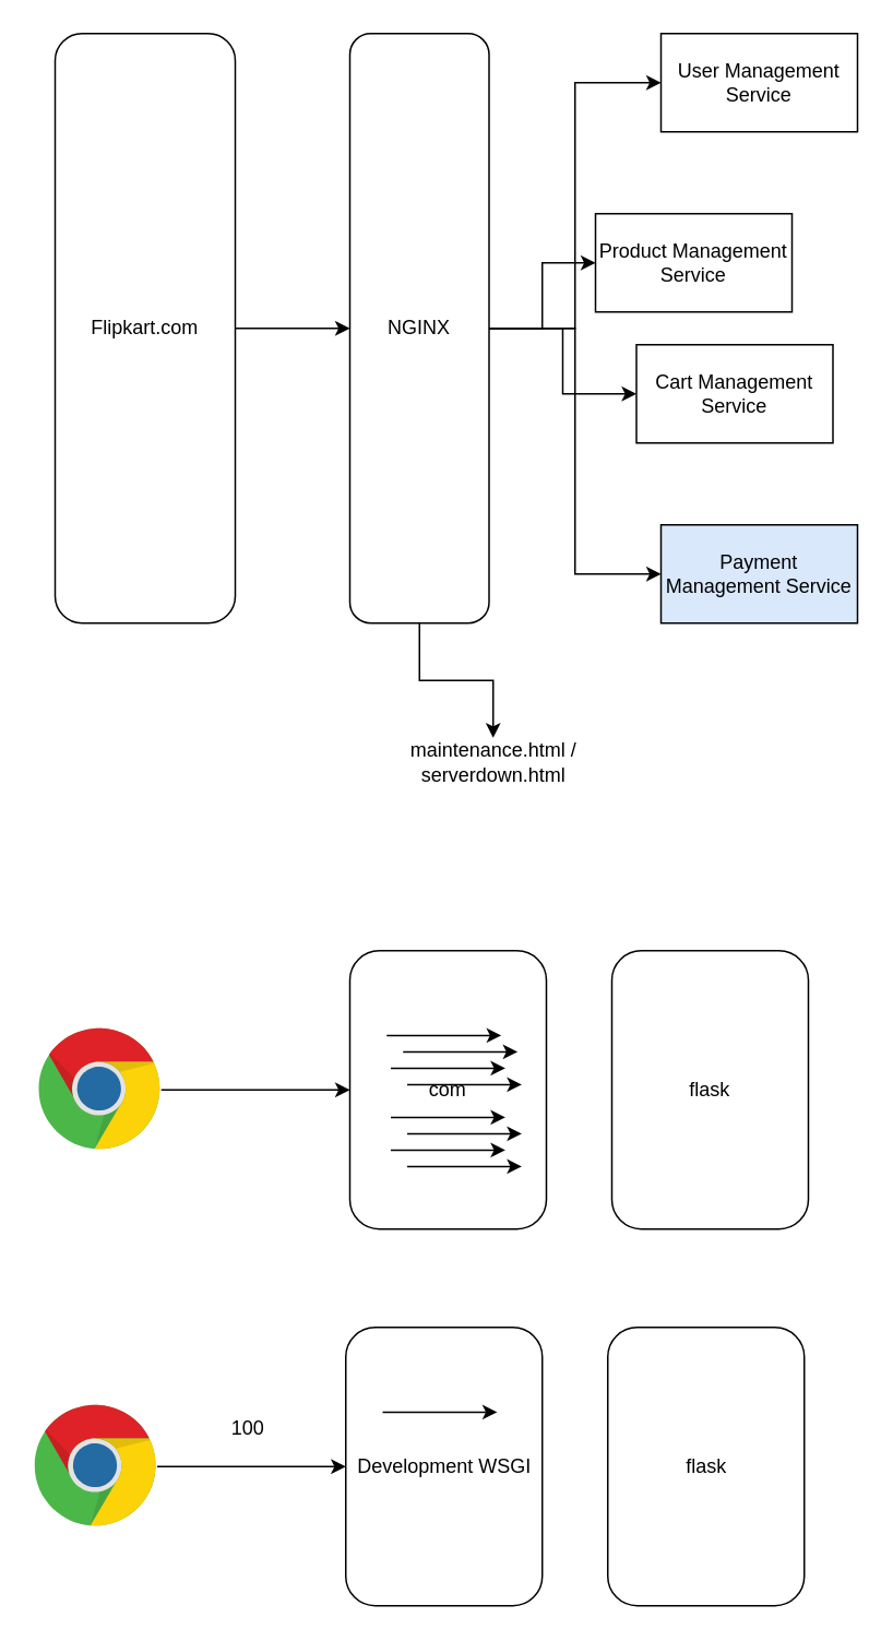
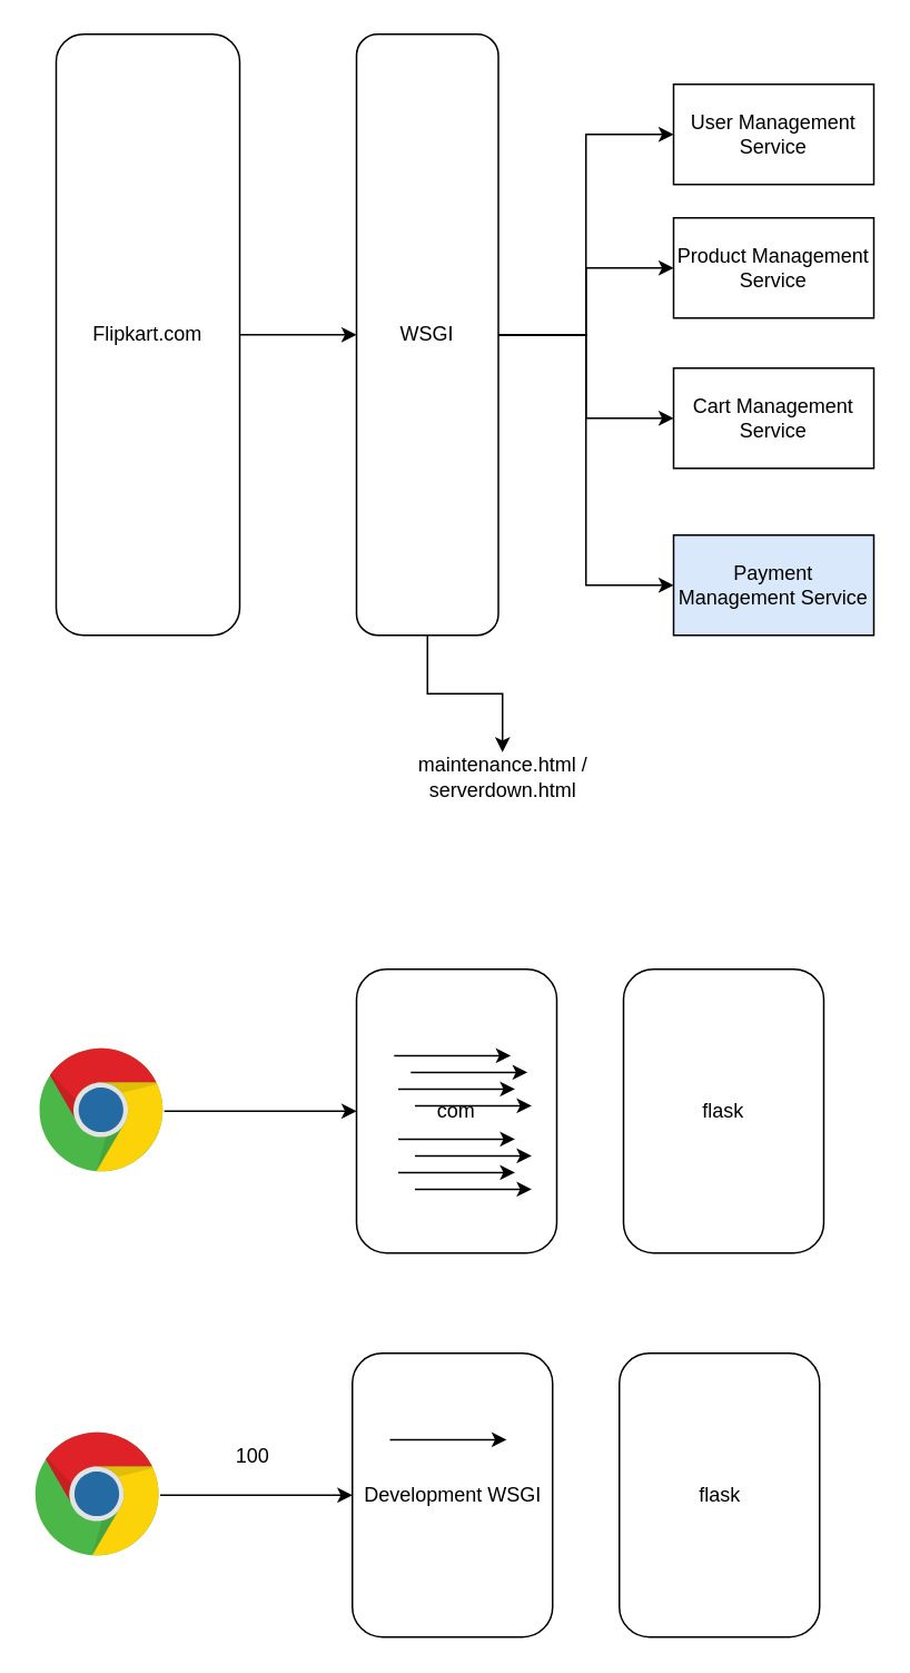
- <mxCell id="2" value="User Management Service" style="rounded=0;whiteSpace=wrap;html=1;" vertex="1" parent="1"><mxGeometry x="403" y="20" width="120" height="60" as="geometry" /></mxCell>
+ <mxCell id="2" value="User Management Service" style="rounded=0;whiteSpace=wrap;html=1;" vertex="1" parent="1"><mxGeometry x="403" y="50" width="120" height="60" as="geometry" /></mxCell>
- <mxCell id="3" value="Product Management Service" style="rounded=0;whiteSpace=wrap;html=1;" vertex="1" parent="1"><mxGeometry x="363" y="130" width="120" height="60" as="geometry" /></mxCell>
+ <mxCell id="3" value="Product Management Service" style="rounded=0;whiteSpace=wrap;html=1;" vertex="1" parent="1"><mxGeometry x="403" y="130" width="120" height="60" as="geometry" /></mxCell>
- <mxCell id="13" value="NGINX" style="rounded=1;whiteSpace=wrap;html=1;" vertex="1" parent="1"><mxGeometry x="213" y="20" width="85" height="360" as="geometry" /></mxCell>
+ <mxCell id="13" value="WSGI" style="rounded=1;whiteSpace=wrap;html=1;" vertex="1" parent="1"><mxGeometry x="213" y="20" width="85" height="360" as="geometry" /></mxCell>
- <mxCell id="4" value="Cart Management Service" style="rounded=0;whiteSpace=wrap;html=1;" vertex="1" parent="1"><mxGeometry x="388" y="210" width="120" height="60" as="geometry" /></mxCell>
+ <mxCell id="4" value="Cart Management Service" style="rounded=0;whiteSpace=wrap;html=1;" vertex="1" parent="1"><mxGeometry x="403" y="220" width="120" height="60" as="geometry" /></mxCell>
